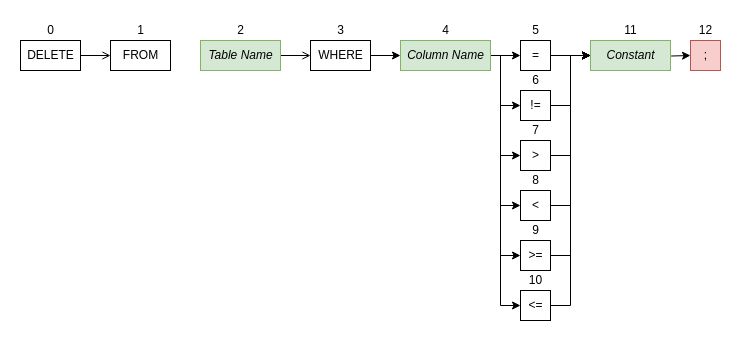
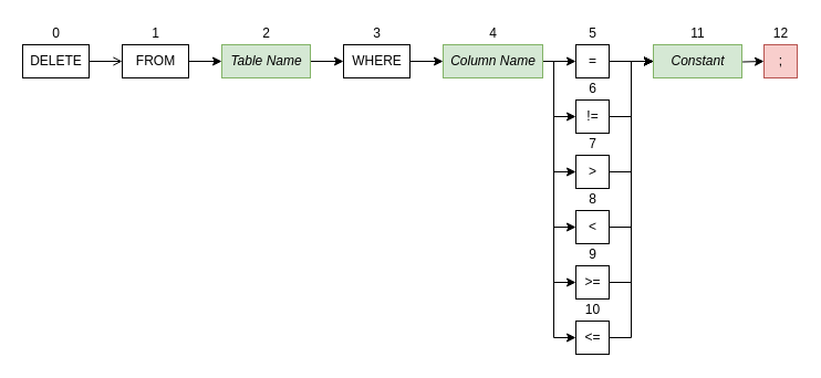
+ <mxCell id="5" style="edgeStyle=orthogonalEdgeStyle;rounded=0;orthogonalLoop=1;jettySize=auto;html=1;exitX=1;exitY=0.5;exitDx=0;exitDy=0;entryX=0;entryY=0.5;entryDx=0;entryDy=0;" edge="1" parent="1" source="6" target="9"><mxGeometry relative="1" as="geometry" /></mxCell>
- <mxCell id="8" style="edgeStyle=orthogonalEdgeStyle;rounded=0;orthogonalLoop=1;jettySize=auto;html=1;exitX=1;exitY=0.5;exitDx=0;exitDy=0;entryX=0;entryY=0.5;entryDx=0;entryDy=0;endArrow=open;" edge="1" parent="1" source="9" target="12"><mxGeometry relative="1" as="geometry"><mxPoint x="310" y="55" as="targetPoint" /></mxGeometry></mxCell>
+ <mxCell id="8" style="edgeStyle=orthogonalEdgeStyle;rounded=0;orthogonalLoop=1;jettySize=auto;html=1;exitX=1;exitY=0.5;exitDx=0;exitDy=0;entryX=0;entryY=0.5;entryDx=0;entryDy=0;" edge="1" parent="1" source="9" target="12"><mxGeometry relative="1" as="geometry"><mxPoint x="310" y="55" as="targetPoint" /></mxGeometry></mxCell>
